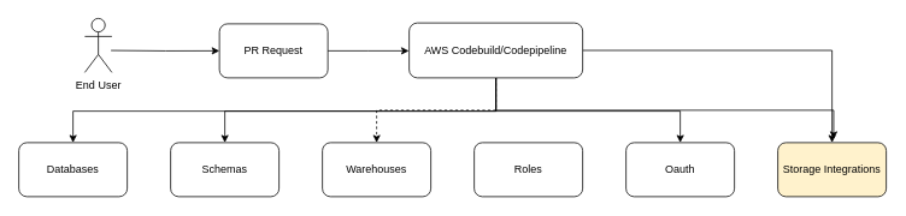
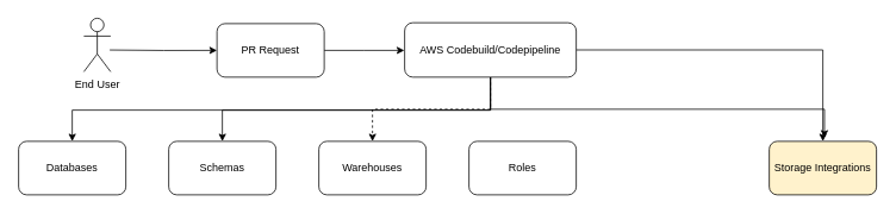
- <mxCell id="7" style="edgeStyle=orthogonalEdgeStyle;rounded=0;orthogonalLoop=1;jettySize=auto;html=1;entryX=0.5;entryY=0;entryDx=0;entryDy=0;" edge="1" parent="1" source="10" target="12"><mxGeometry relative="1" as="geometry"><Array as="points"><mxPoint x="548" y="123" /><mxPoint x="752" y="123" /></Array></mxGeometry></mxCell>
- <mxCell id="12" value="Oauth" style="rounded=1;whiteSpace=wrap;html=1;" vertex="1" parent="1"><mxGeometry x="692" y="158" width="120" height="60" as="geometry" /></mxCell>
